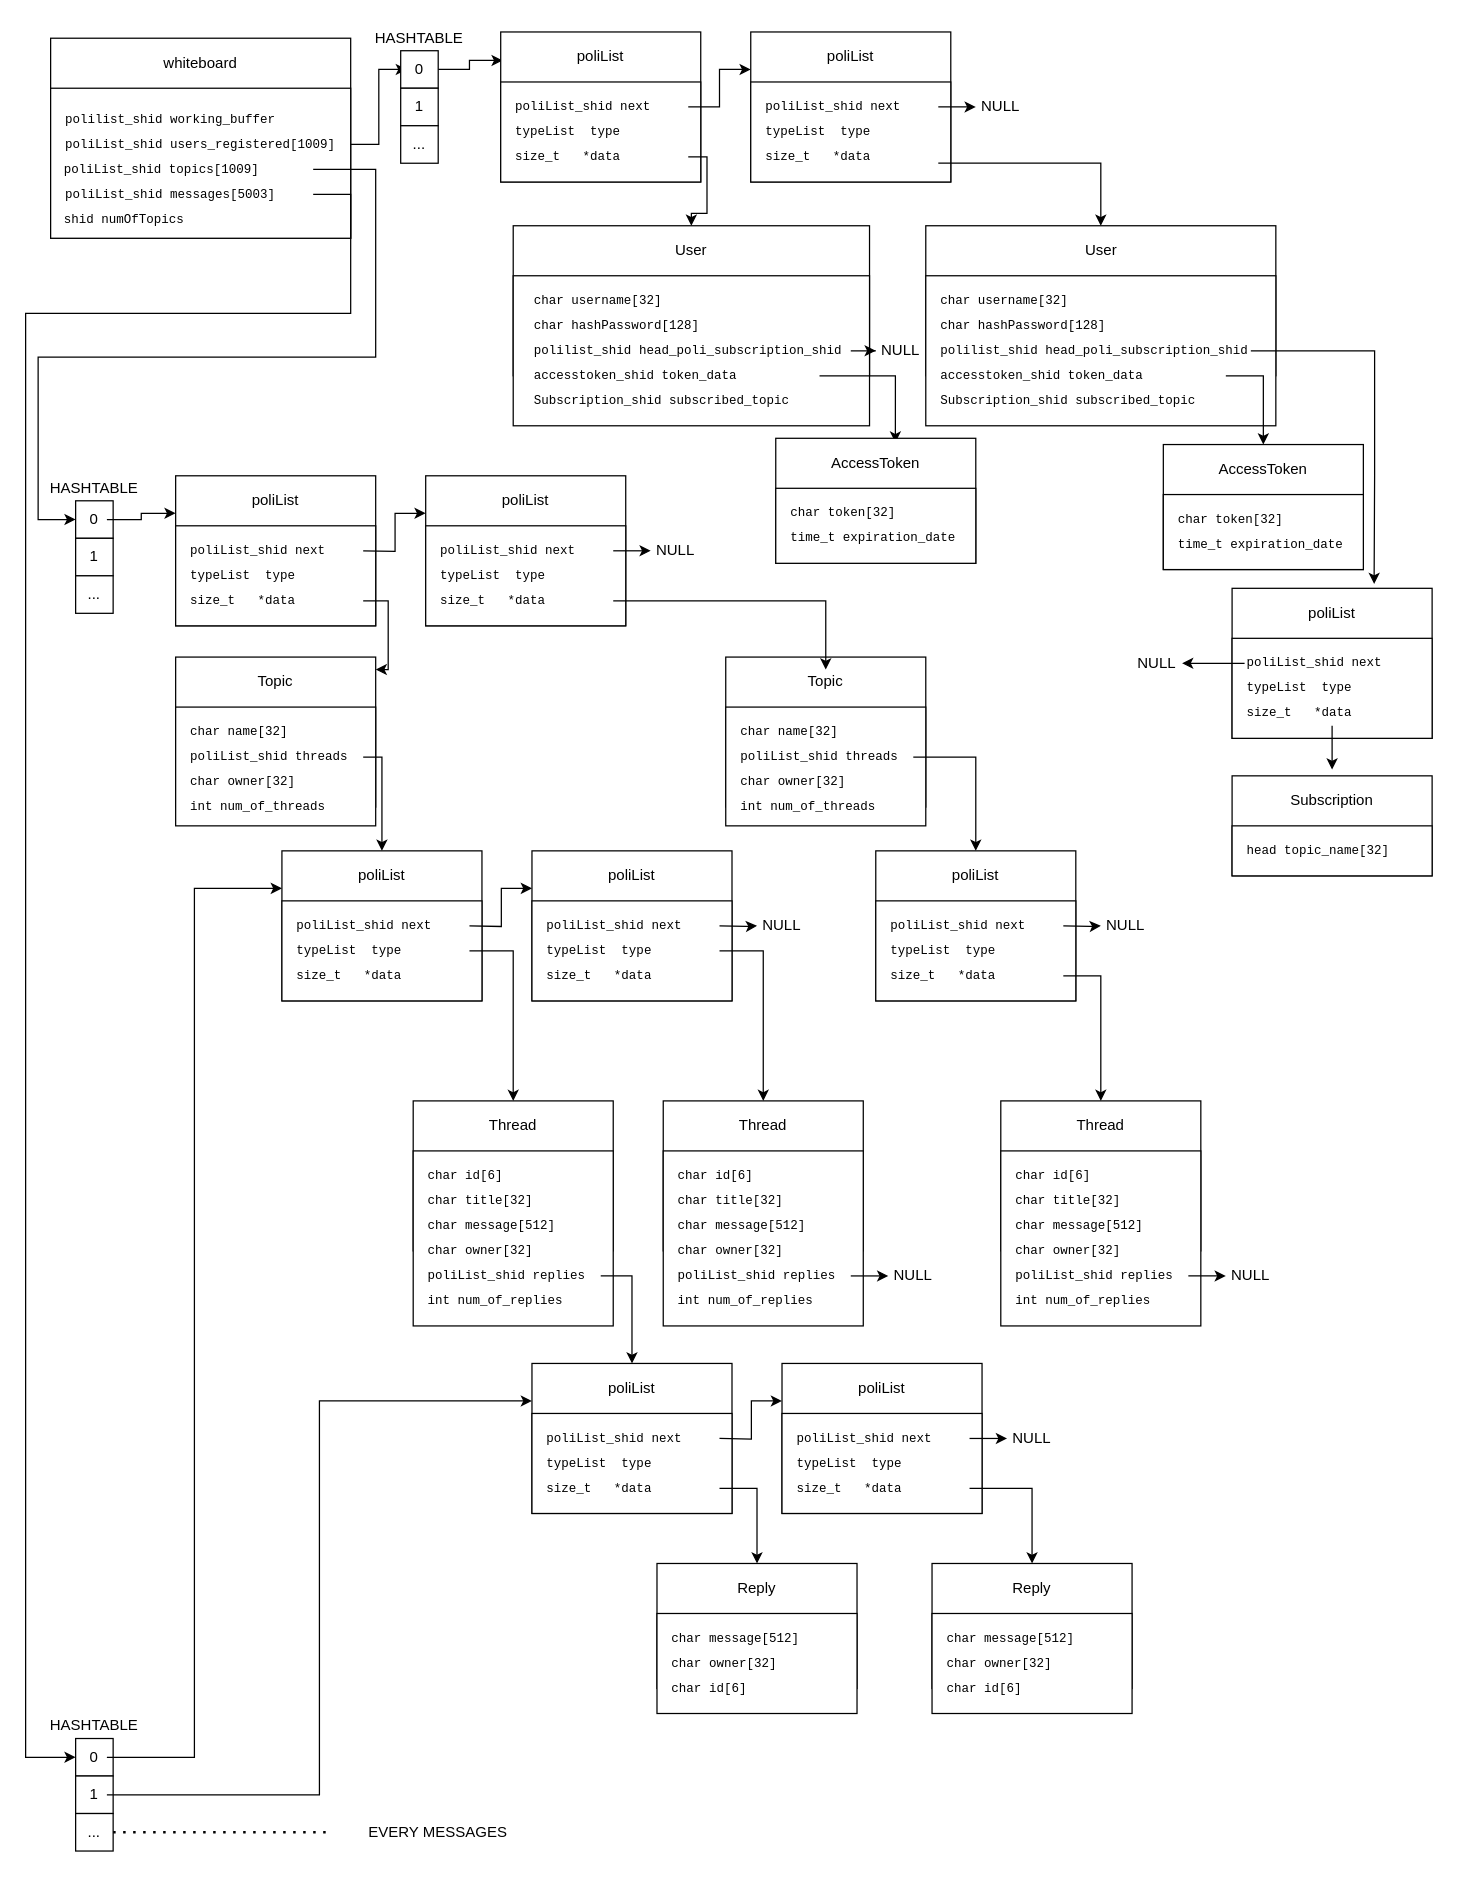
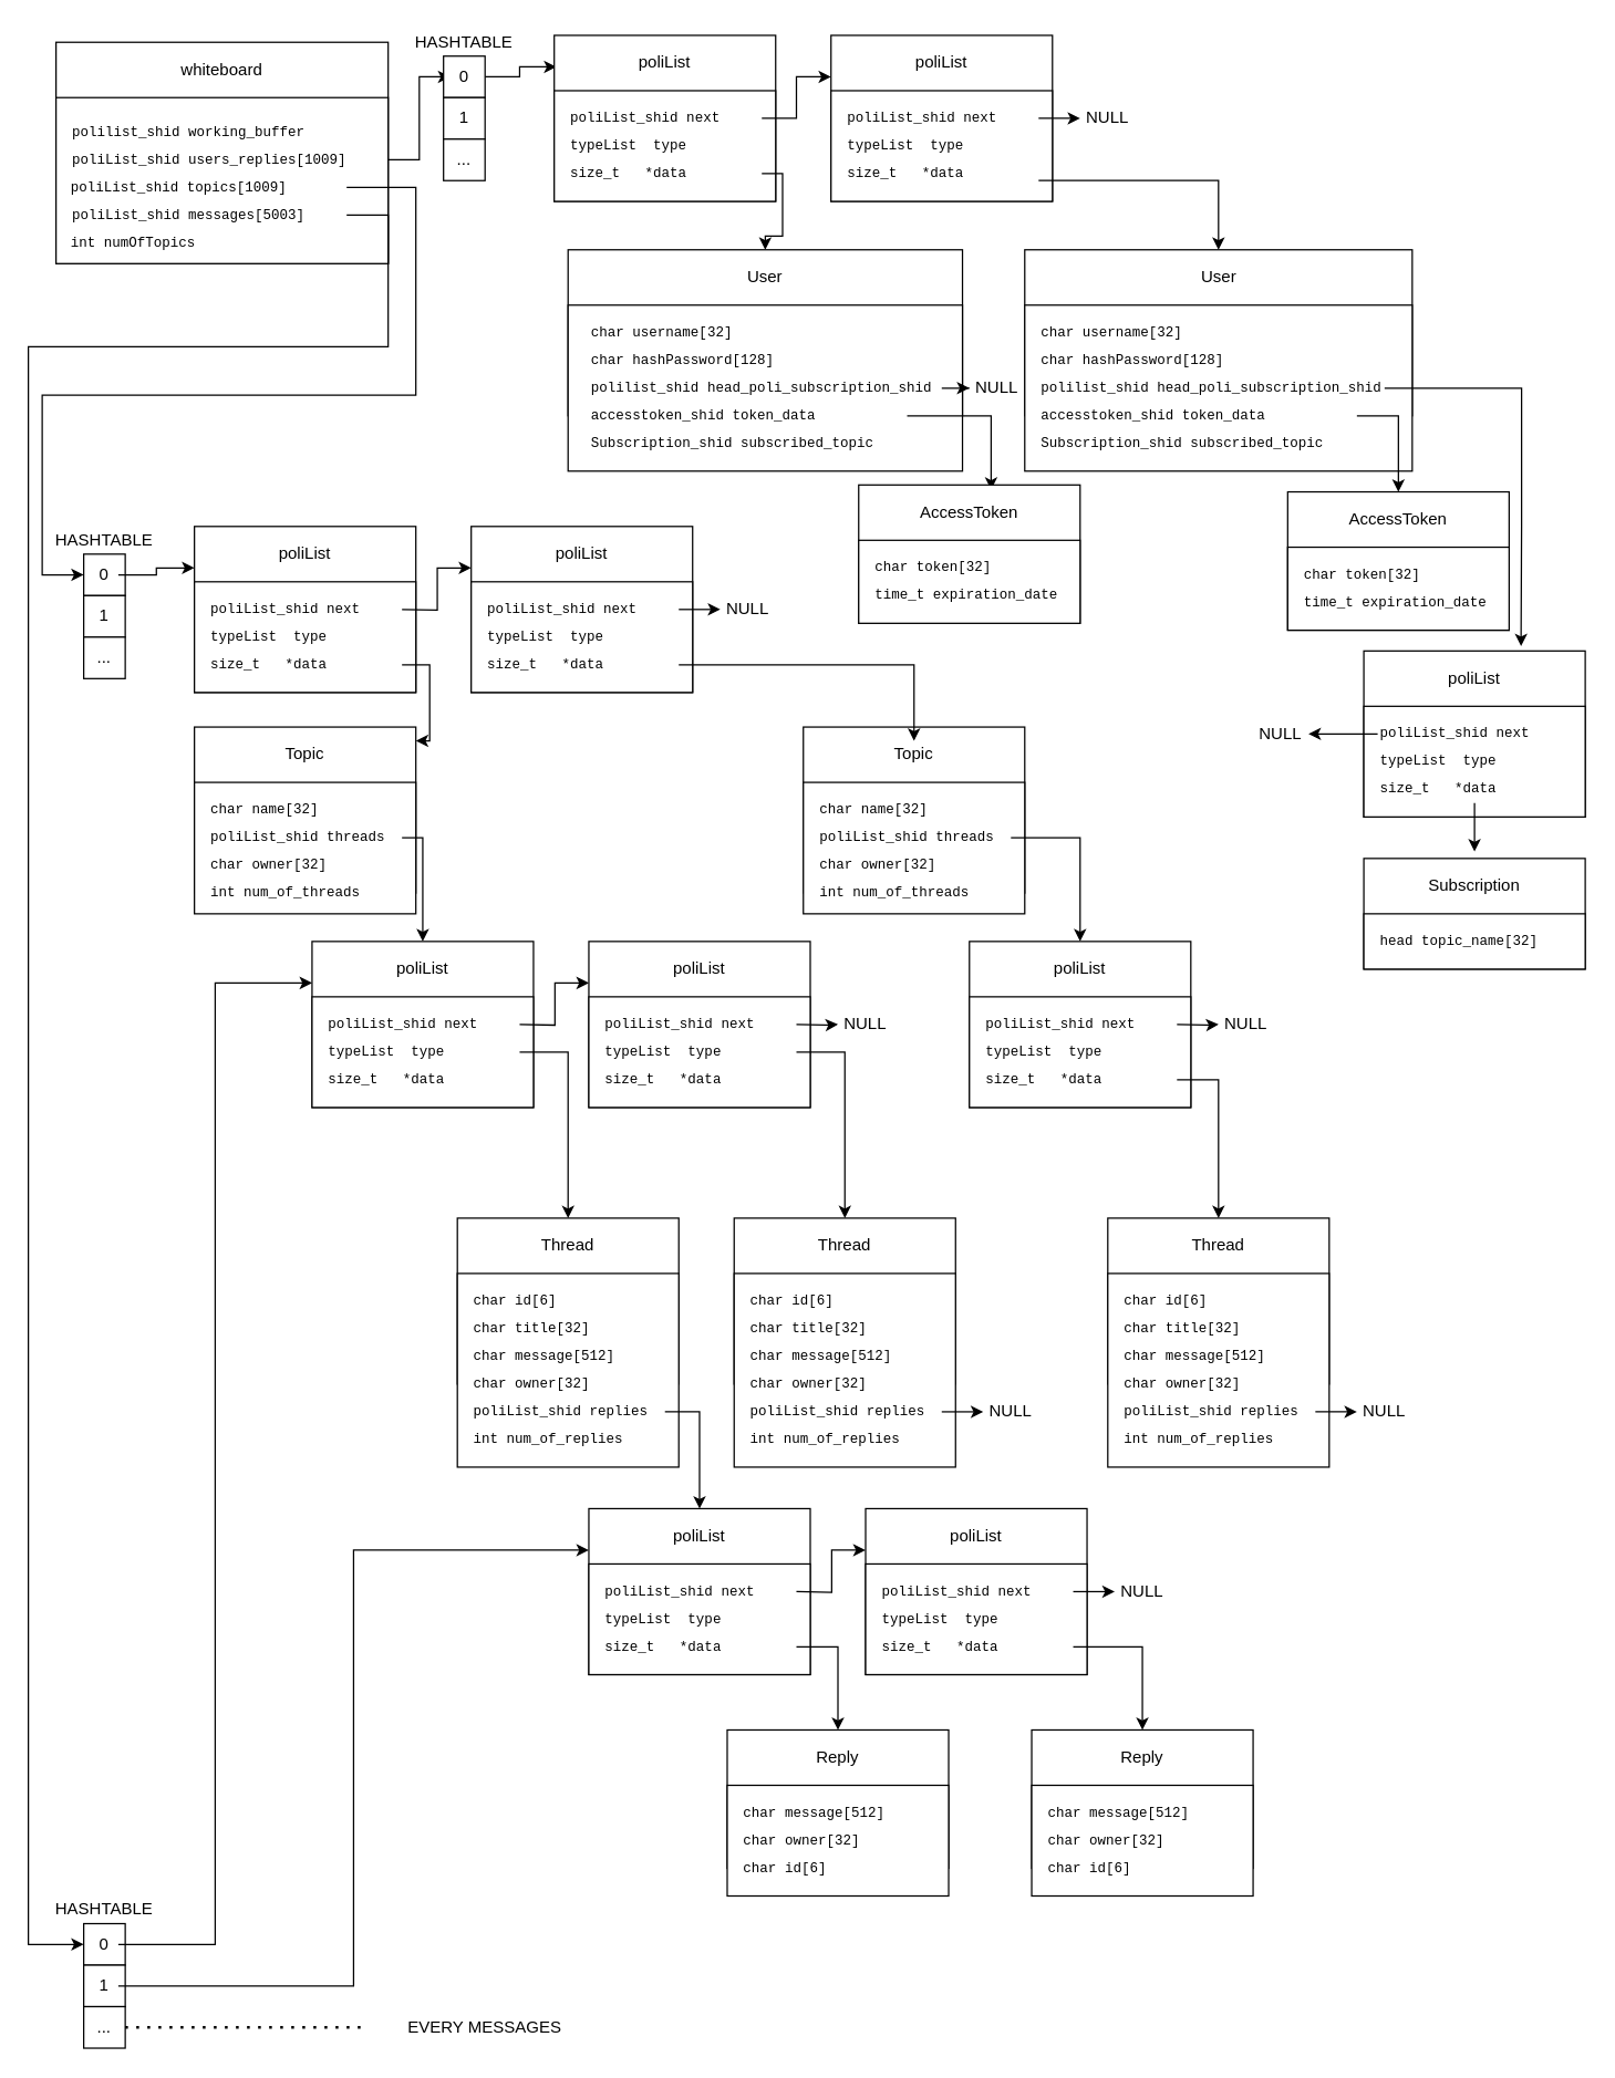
- <mxCell id="6" value="&lt;div style=&quot;font-family: &amp;#34;consolas&amp;#34; , &amp;#34;courier new&amp;#34; , monospace ; line-height: 24px&quot;&gt;&lt;font style=&quot;font-size: 10px&quot;&gt;poliList_shid users_registered[1009]&lt;/font&gt;&lt;/div&gt;" style="text;html=1;strokeColor=none;fillColor=none;align=left;verticalAlign=middle;whiteSpace=wrap;rounded=0;labelBackgroundColor=none;" parent="1" vertex="1"><mxGeometry x="50" y="105" width="230" height="20" as="geometry" /></mxCell>
+ <mxCell id="6" value="&lt;div style=&quot;font-family: &amp;#34;consolas&amp;#34; , &amp;#34;courier new&amp;#34; , monospace ; line-height: 24px&quot;&gt;&lt;font style=&quot;font-size: 10px&quot;&gt;poliList_shid users_replies[1009]&lt;/font&gt;&lt;/div&gt;" style="text;html=1;strokeColor=none;fillColor=none;align=left;verticalAlign=middle;whiteSpace=wrap;rounded=0;labelBackgroundColor=none;" parent="1" vertex="1"><mxGeometry x="50" y="105" width="230" height="20" as="geometry" /></mxCell>
- <mxCell id="156" value="&lt;div style=&quot;font-family: &amp;quot;consolas&amp;quot; , &amp;quot;courier new&amp;quot; , monospace ; line-height: 24px&quot;&gt;&lt;font style=&quot;font-size: 10px&quot;&gt;shid numOfTopics&lt;/font&gt;&lt;/div&gt;" style="text;html=1;strokeColor=none;fillColor=none;align=left;verticalAlign=middle;whiteSpace=wrap;rounded=0;labelBackgroundColor=none;" parent="1" vertex="1"><mxGeometry x="49" y="165" width="140" height="20" as="geometry" /></mxCell>
+ <mxCell id="156" value="&lt;div style=&quot;font-family: &amp;quot;consolas&amp;quot; , &amp;quot;courier new&amp;quot; , monospace ; line-height: 24px&quot;&gt;&lt;font style=&quot;font-size: 10px&quot;&gt;int numOfTopics&lt;/font&gt;&lt;/div&gt;" style="text;html=1;strokeColor=none;fillColor=none;align=left;verticalAlign=middle;whiteSpace=wrap;rounded=0;labelBackgroundColor=none;" parent="1" vertex="1"><mxGeometry x="49" y="165" width="140" height="20" as="geometry" /></mxCell>
